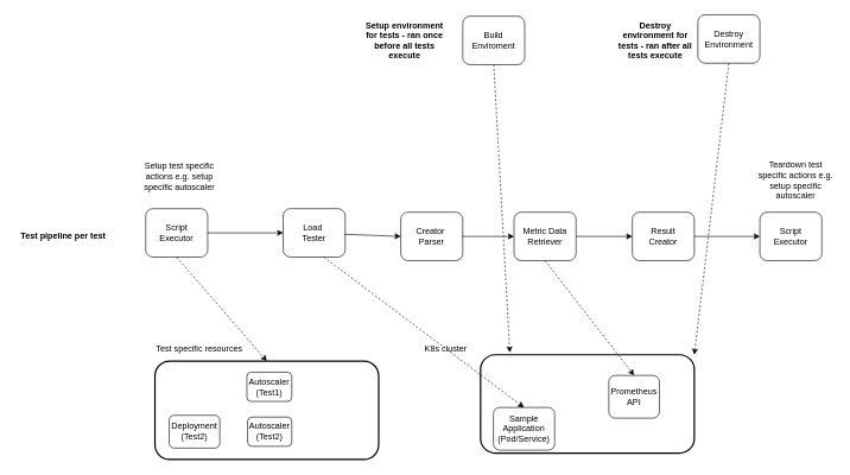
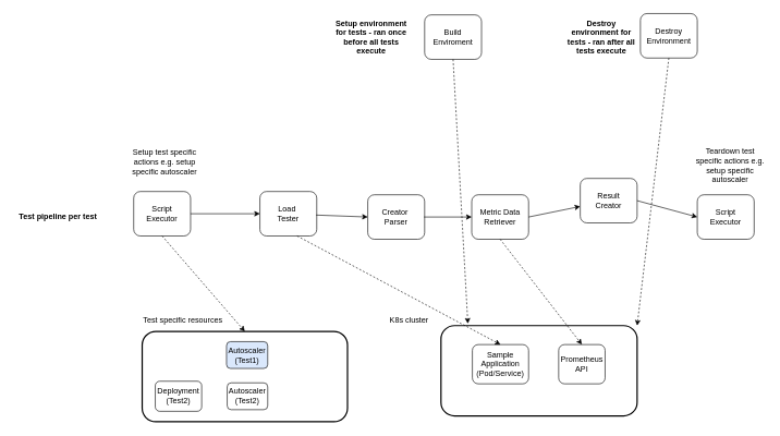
- <mxCell id="2" value="Result&lt;br&gt;Creator" style="rounded=1;whiteSpace=wrap;html=1;" vertex="1" parent="1"><mxGeometry x="887" y="297" width="87" height="68" as="geometry" /></mxCell>
+ <mxCell id="2" value="Result&lt;br&gt;Creator" style="rounded=1;whiteSpace=wrap;html=1;" vertex="1" parent="1"><mxGeometry x="887" y="272" width="87" height="68" as="geometry" /></mxCell>
- <mxCell id="21" value="Autoscaler (Test1)" style="rounded=1;whiteSpace=wrap;html=1;" vertex="1" parent="1"><mxGeometry x="346" y="521.5" width="63" height="41" as="geometry" /></mxCell>
+ <mxCell id="21" value="Autoscaler (Test1)" style="rounded=1;whiteSpace=wrap;html=1;fillColor=#dae8fc;" vertex="1" parent="1"><mxGeometry x="346" y="521.5" width="63" height="41" as="geometry" /></mxCell>
- <mxCell id="15" value="Sample&lt;br&gt;Application (Pod/Service)" style="rounded=1;whiteSpace=wrap;html=1;" vertex="1" parent="1"><mxGeometry x="692" y="571" width="86" height="60" as="geometry" /></mxCell>
+ <mxCell id="15" value="Sample&lt;br&gt;Application (Pod/Service)" style="rounded=1;whiteSpace=wrap;html=1;" vertex="1" parent="1"><mxGeometry x="722" y="526" width="86" height="60" as="geometry" /></mxCell>
